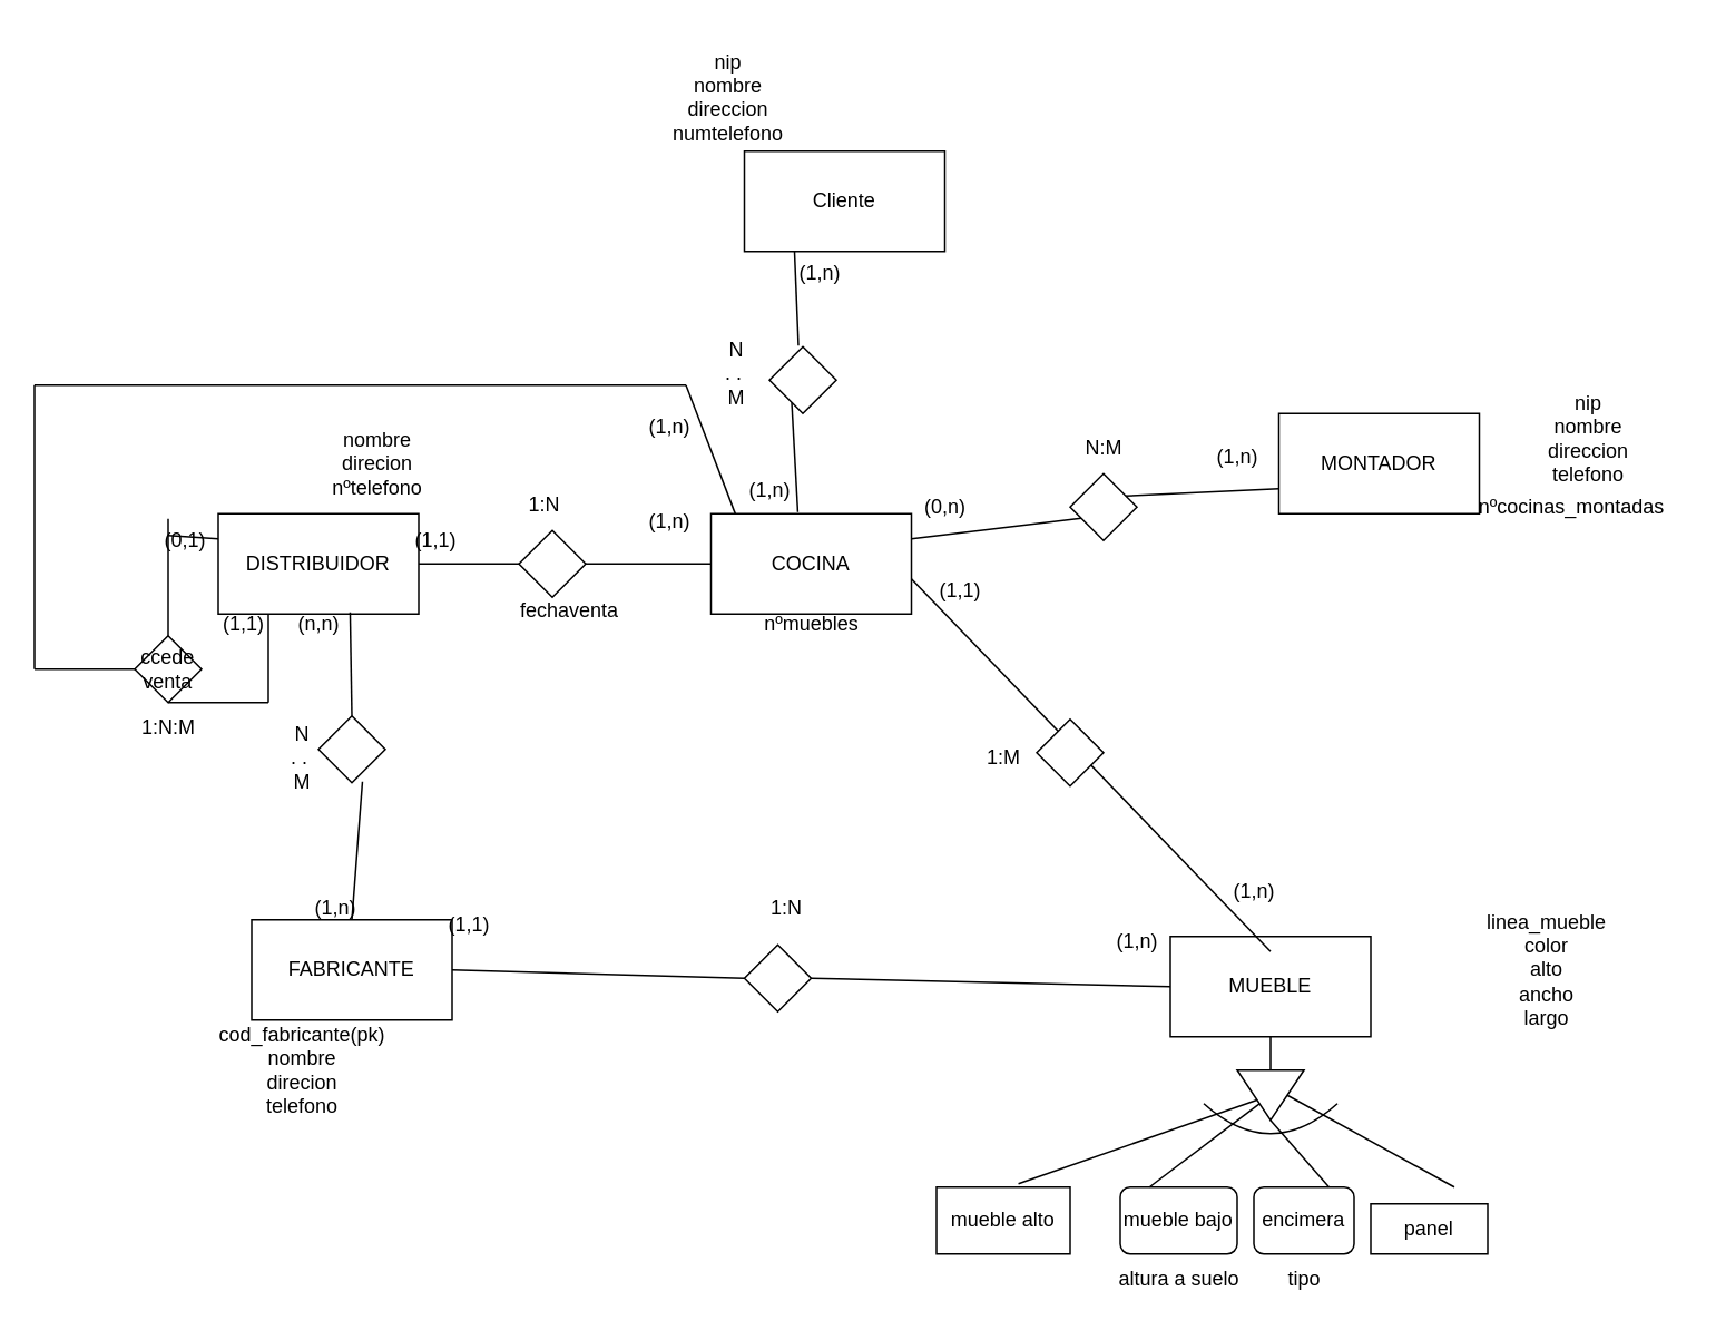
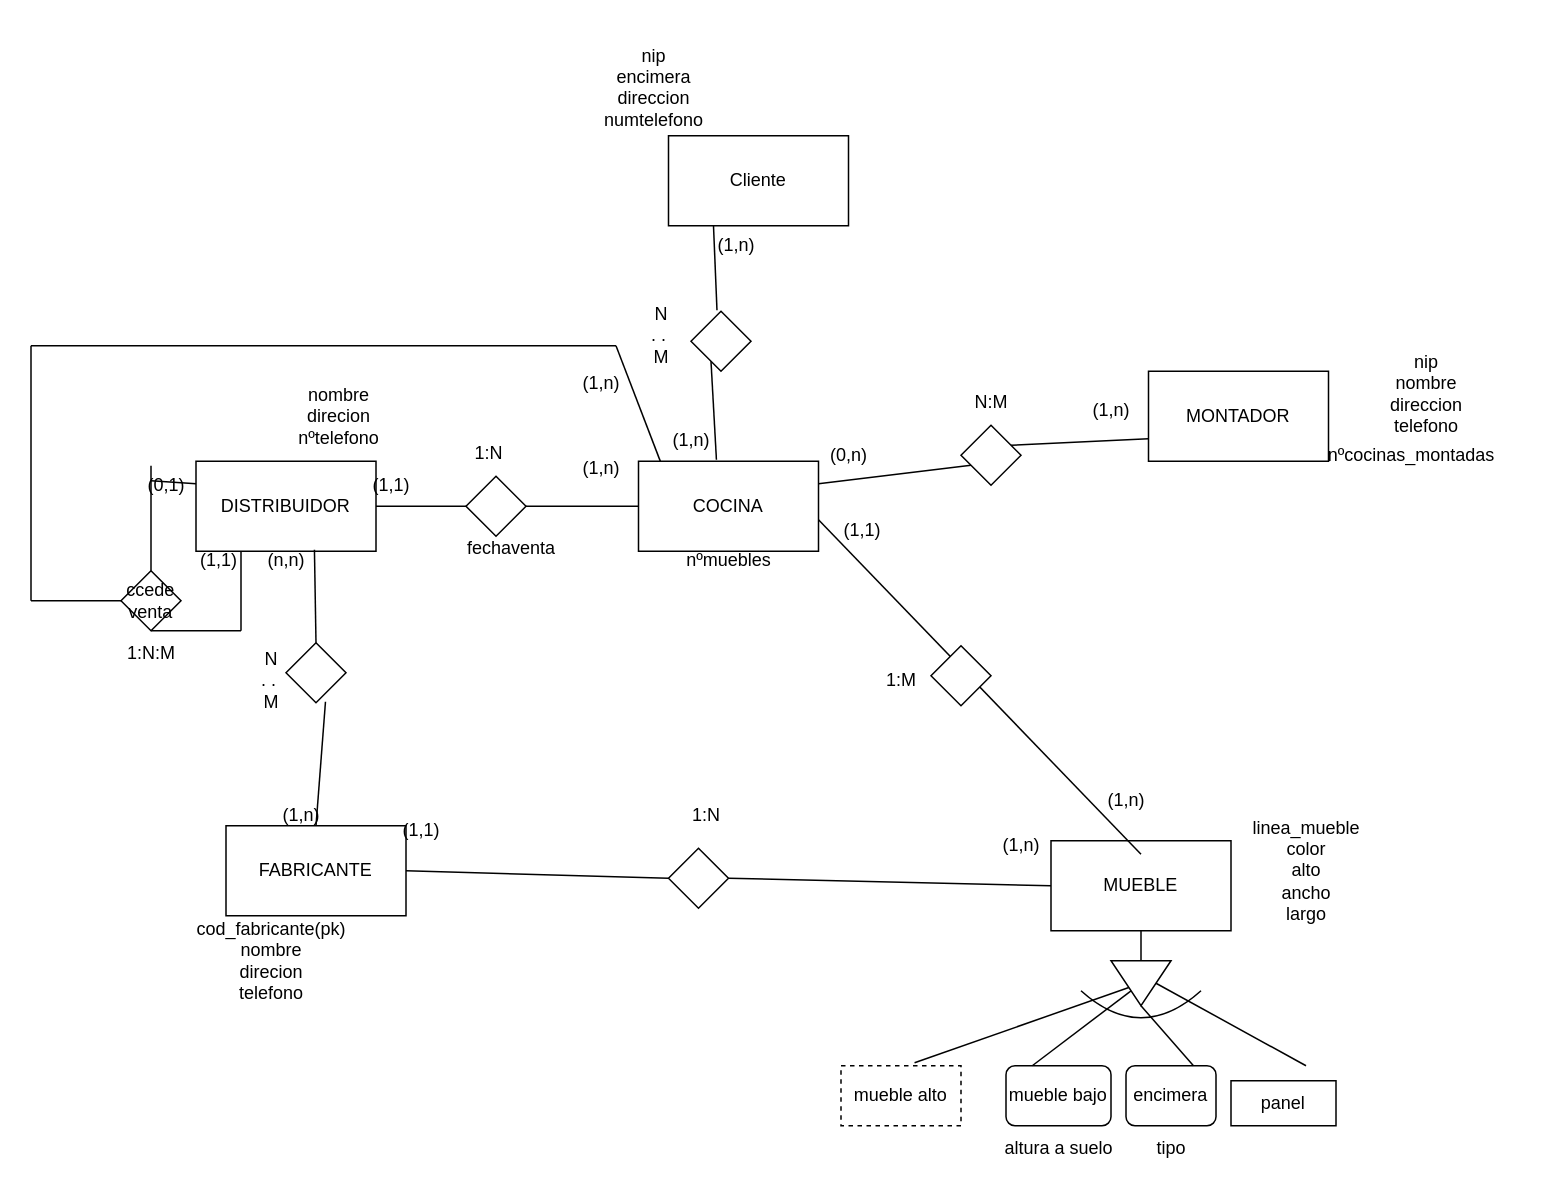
- <mxCell id="3" value="nip&lt;div&gt;nombre&lt;/div&gt;&lt;div&gt;direccion&lt;br&gt;&lt;div&gt;numtelefono&lt;/div&gt;&lt;div&gt;&lt;br&gt;&lt;/div&gt;&lt;/div&gt;" style="text;html=1;align=center;verticalAlign=middle;resizable=0;points=[];autosize=1;strokeColor=none;fillColor=none;" parent="1" vertex="1"><mxGeometry x="390" y="20" width="90" height="90" as="geometry" /></mxCell>
+ <mxCell id="3" value="nip&lt;div&gt;encimera&lt;/div&gt;&lt;div&gt;direccion&lt;br&gt;&lt;div&gt;numtelefono&lt;/div&gt;&lt;div&gt;&lt;br&gt;&lt;/div&gt;&lt;/div&gt;" style="text;html=1;align=center;verticalAlign=middle;resizable=0;points=[];autosize=1;strokeColor=none;fillColor=none;" parent="1" vertex="1"><mxGeometry x="390" y="20" width="90" height="90" as="geometry" /></mxCell>
- <mxCell id="13" value="linea_mueble&lt;div&gt;color&lt;/div&gt;&lt;div&gt;alto&lt;/div&gt;&lt;div&gt;ancho&lt;/div&gt;&lt;div&gt;largo&lt;/div&gt;" style="text;html=1;align=center;verticalAlign=middle;resizable=0;points=[];autosize=1;strokeColor=none;fillColor=none;" parent="1" vertex="1"><mxGeometry x="880" y="535" width="90" height="90" as="geometry" /></mxCell>
+ <mxCell id="13" value="linea_mueble&lt;div&gt;color&lt;/div&gt;&lt;div&gt;alto&lt;/div&gt;&lt;div&gt;ancho&lt;/div&gt;&lt;div&gt;largo&lt;/div&gt;" style="text;html=1;align=center;verticalAlign=middle;resizable=0;points=[];autosize=1;strokeColor=none;fillColor=none;" parent="1" vertex="1"><mxGeometry x="825" y="535" width="90" height="90" as="geometry" /></mxCell>
- <mxCell id="14" value="mueble alto" style="whiteSpace=wrap;html=1;" parent="1" vertex="1"><mxGeometry x="560" y="710" width="80" height="40" as="geometry" /></mxCell>
+ <mxCell id="14" value="mueble alto" style="whiteSpace=wrap;html=1;dashed=1;" parent="1" vertex="1"><mxGeometry x="560" y="710" width="80" height="40" as="geometry" /></mxCell>
